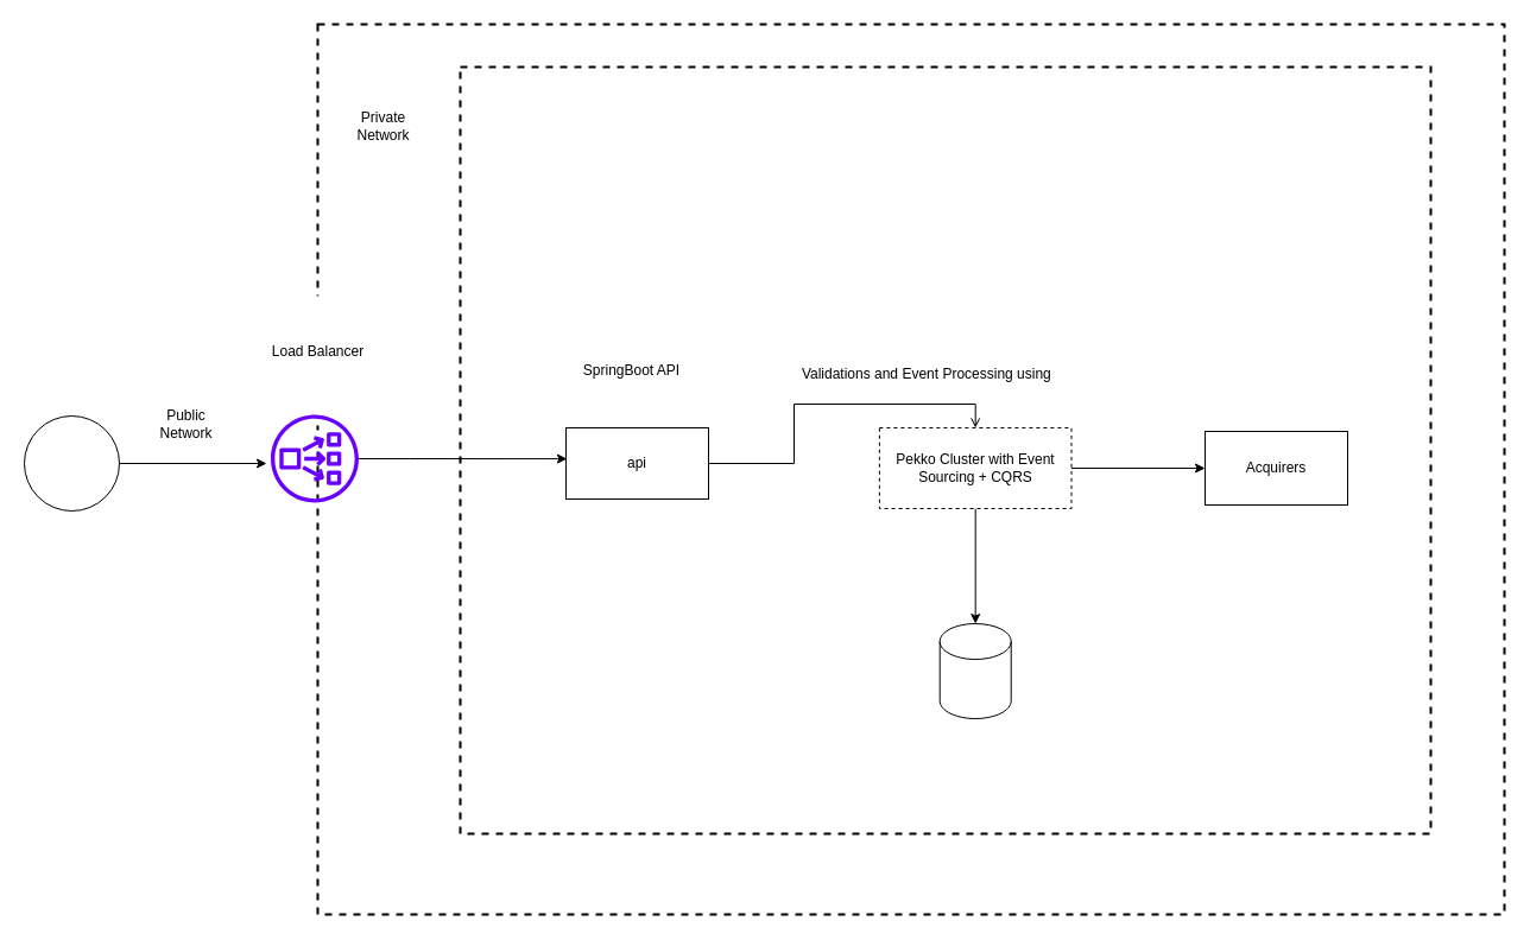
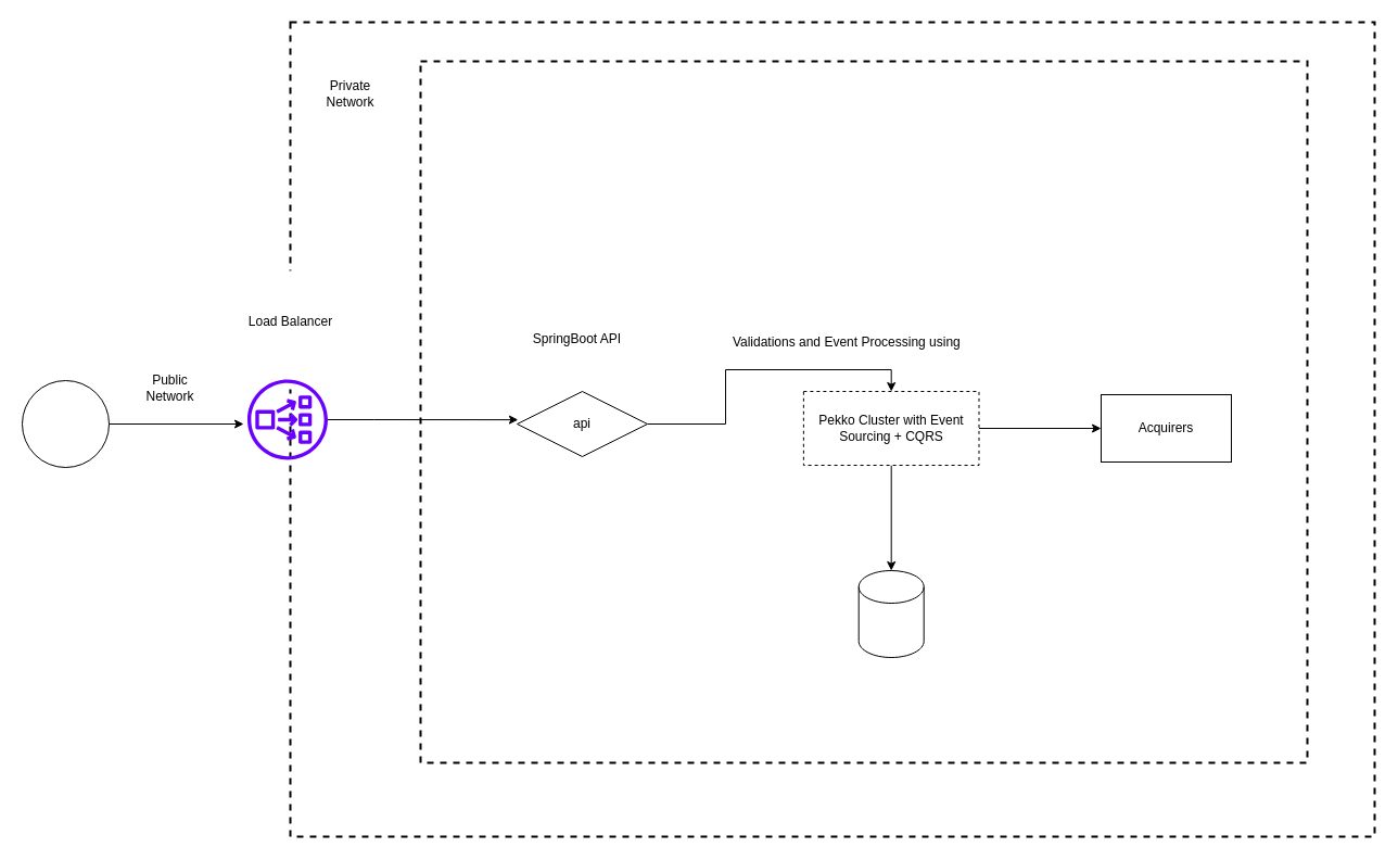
- <mxCell id="8" value="Private&lt;br&gt;Network" style="text;html=1;align=center;verticalAlign=middle;resizable=0;points=[];autosize=1;strokeColor=none;" parent="1" vertex="1"><mxGeometry x="295" y="90" width="54" height="32" as="geometry" /></mxCell>
+ <mxCell id="8" value="Private&lt;br&gt;Network" style="text;html=1;align=center;verticalAlign=middle;resizable=0;points=[];autosize=1;strokeColor=none;" parent="1" vertex="1"><mxGeometry x="295" y="70" width="54" height="32" as="geometry" /></mxCell>
- <mxCell id="12" style="edgeStyle=orthogonalEdgeStyle;rounded=0;orthogonalLoop=1;jettySize=auto;html=1;entryX=0.5;entryY=0;entryDx=0;entryDy=0;endArrow=open;" parent="1" source="13" target="17" edge="1"><mxGeometry relative="1" as="geometry" /></mxCell>
+ <mxCell id="12" style="edgeStyle=orthogonalEdgeStyle;rounded=0;orthogonalLoop=1;jettySize=auto;html=1;entryX=0.5;entryY=0;entryDx=0;entryDy=0;" parent="1" source="13" target="17" edge="1"><mxGeometry relative="1" as="geometry" /></mxCell>
- <mxCell id="13" value="api" style="rounded=0;whiteSpace=wrap;html=1;" parent="1" vertex="1"><mxGeometry x="476" y="360" width="120" height="60" as="geometry" /></mxCell>
+ <mxCell id="13" value="api" style="rhombus;whiteSpace=wrap;html=1;" parent="1" vertex="1"><mxGeometry x="476" y="360" width="120" height="60" as="geometry" /></mxCell>
